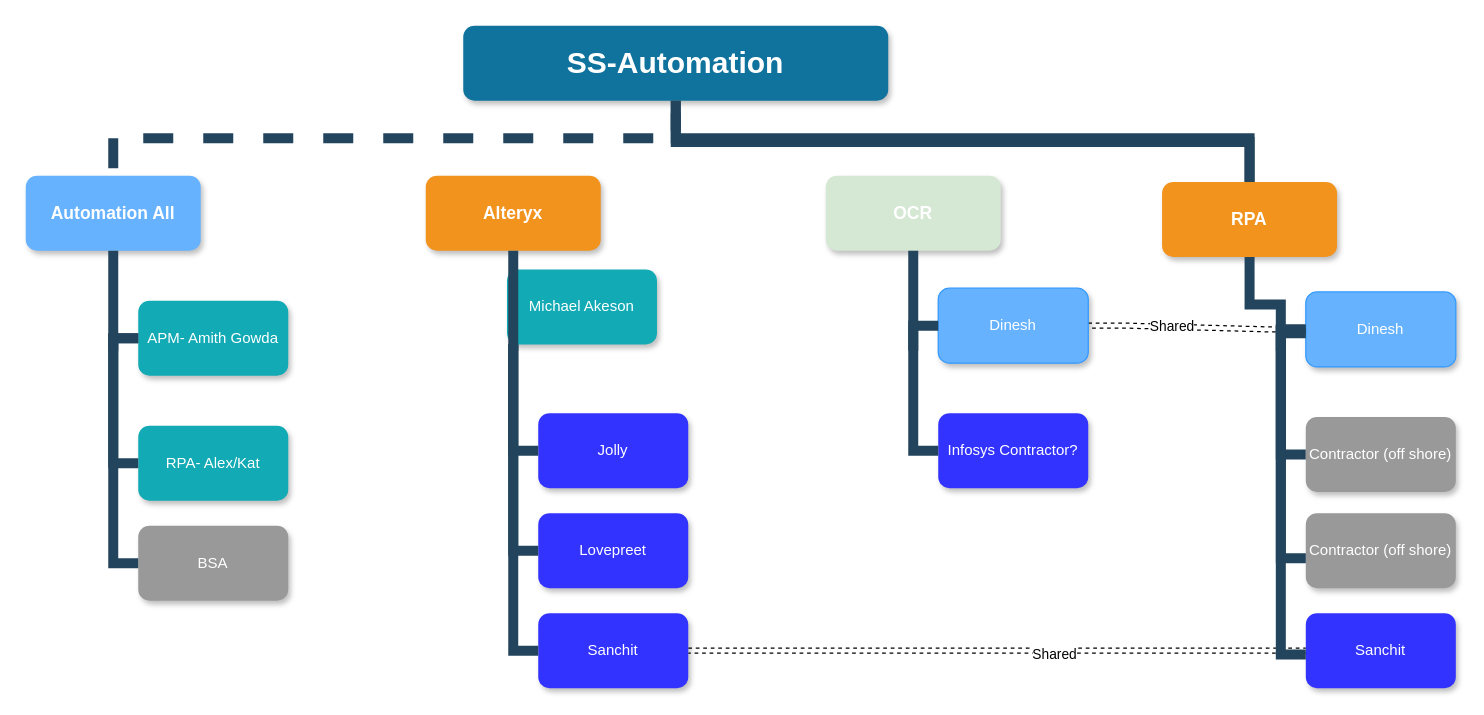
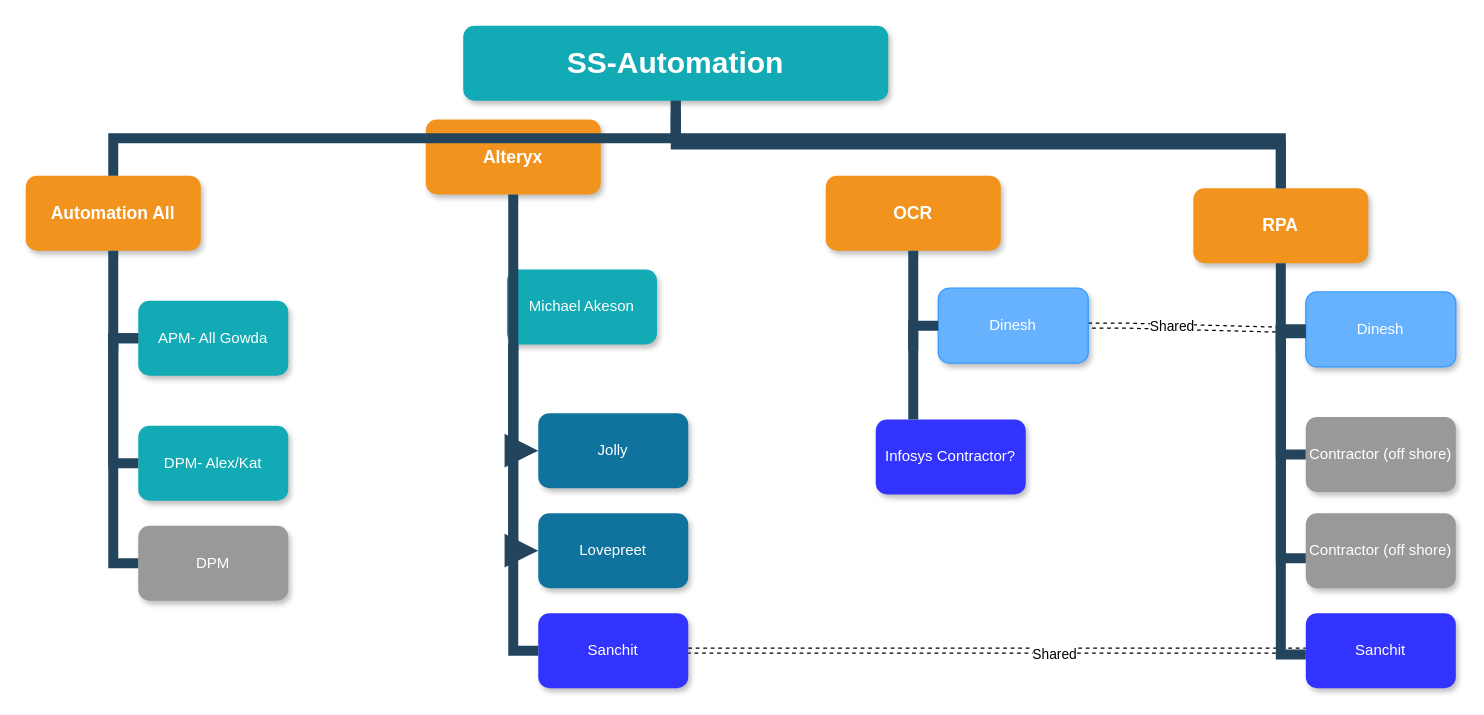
- <mxCell id="2" value="SS-Automation" style="whiteSpace=wrap;rounded=1;shadow=1;fillColor=#10739E;strokeColor=none;fontColor=#FFFFFF;fontStyle=1;fontSize=24" parent="1" vertex="1"><mxGeometry x="370" y="20" width="340" height="60" as="geometry" /></mxCell>
+ <mxCell id="2" value="SS-Automation" style="whiteSpace=wrap;rounded=1;shadow=1;fillColor=#12aab5;strokeColor=none;fontColor=#FFFFFF;fontStyle=1;fontSize=24;" parent="1" vertex="1"><mxGeometry x="370" y="20" width="340" height="60" as="geometry" /></mxCell>
- <mxCell id="30" value="" style="edgeStyle=elbowEdgeStyle;elbow=vertical;rounded=0;fontColor=#000000;endArrow=none;endFill=0;strokeWidth=8;strokeColor=#23445D;dashed=1;" parent="1" source="2" target="3" edge="1"><mxGeometry width="100" height="100" relative="1" as="geometry"><mxPoint x="350" y="110" as="sourcePoint" /><mxPoint x="450" y="10" as="targetPoint" /></mxGeometry></mxCell>
+ <mxCell id="30" value="" style="edgeStyle=elbowEdgeStyle;elbow=vertical;rounded=0;fontColor=#000000;endArrow=none;endFill=0;strokeWidth=8;strokeColor=#23445D;" parent="1" source="2" target="3" edge="1"><mxGeometry width="100" height="100" relative="1" as="geometry"><mxPoint x="350" y="110" as="sourcePoint" /><mxPoint x="450" y="10" as="targetPoint" /></mxGeometry></mxCell>
- <mxCell id="3" value="Automation All&#09;" style="whiteSpace=wrap;rounded=1;fillColor=#66b2ff;strokeColor=none;shadow=1;fontColor=#FFFFFF;fontStyle=1;fontSize=14;" parent="1" vertex="1"><mxGeometry x="20" y="140" width="140" height="60" as="geometry" /></mxCell>
+ <mxCell id="3" value="Automation All&#09;" style="whiteSpace=wrap;rounded=1;fillColor=#F2931E;strokeColor=none;shadow=1;fontColor=#FFFFFF;fontStyle=1;fontSize=14" parent="1" vertex="1"><mxGeometry x="20" y="140" width="140" height="60" as="geometry" /></mxCell>
- <mxCell id="4" value="Alteryx" style="whiteSpace=wrap;rounded=1;fillColor=#F2931E;strokeColor=none;shadow=1;fontColor=#FFFFFF;fontStyle=1;fontSize=14" parent="1" vertex="1"><mxGeometry x="340" y="140" width="140" height="60" as="geometry" /></mxCell>
+ <mxCell id="4" value="Alteryx" style="whiteSpace=wrap;rounded=1;fillColor=#F2931E;strokeColor=none;shadow=1;fontColor=#FFFFFF;fontStyle=1;fontSize=14" parent="1" vertex="1"><mxGeometry x="340" y="95" width="140" height="60" as="geometry" /></mxCell>
- <mxCell id="5" value="OCR" style="whiteSpace=wrap;rounded=1;fillColor=#d5e8d4;strokeColor=none;shadow=1;fontColor=#FFFFFF;fontStyle=1;fontSize=14;" parent="1" vertex="1"><mxGeometry x="660" y="140" width="140" height="60" as="geometry" /></mxCell>
+ <mxCell id="5" value="OCR" style="whiteSpace=wrap;rounded=1;fillColor=#F2931E;strokeColor=none;shadow=1;fontColor=#FFFFFF;fontStyle=1;fontSize=14" parent="1" vertex="1"><mxGeometry x="660" y="140" width="140" height="60" as="geometry" /></mxCell>
- <mxCell id="6" value="RPA" style="whiteSpace=wrap;rounded=1;fillColor=#F2931E;strokeColor=none;shadow=1;fontColor=#FFFFFF;fontStyle=1;fontSize=14" parent="1" vertex="1"><mxGeometry x="929.05" y="145" width="140" height="60" as="geometry" /></mxCell>
+ <mxCell id="6" value="RPA" style="whiteSpace=wrap;rounded=1;fillColor=#F2931E;strokeColor=none;shadow=1;fontColor=#FFFFFF;fontStyle=1;fontSize=14" parent="1" vertex="1"><mxGeometry x="954.05" y="150" width="140" height="60" as="geometry" /></mxCell>
- <mxCell id="7" value="APM- Amith Gowda" style="whiteSpace=wrap;rounded=1;fillColor=#12AAB5;strokeColor=none;shadow=1;fontColor=#FFFFFF;" parent="1" vertex="1"><mxGeometry x="110" y="240" width="120" height="60" as="geometry" /></mxCell>
+ <mxCell id="7" value="APM- All Gowda" style="whiteSpace=wrap;rounded=1;fillColor=#12AAB5;strokeColor=none;shadow=1;fontColor=#FFFFFF;" parent="1" vertex="1"><mxGeometry x="110" y="240" width="120" height="60" as="geometry" /></mxCell>
- <mxCell id="19" value="" style="edgeStyle=elbowEdgeStyle;elbow=horizontal;rounded=0;fontColor=#000000;endArrow=none;endFill=0;strokeWidth=8;strokeColor=#23445D;" parent="1" source="10" target="11" edge="1"><mxGeometry width="100" height="100" relative="1" as="geometry"><mxPoint x="410" y="260" as="sourcePoint" /><mxPoint x="420" y="360" as="targetPoint" /><Array as="points"><mxPoint x="410" y="310" /></Array></mxGeometry></mxCell>
+ <mxCell id="19" value="" style="edgeStyle=elbowEdgeStyle;elbow=horizontal;rounded=0;fontColor=#000000;endArrow=block;endFill=0;strokeWidth=8;strokeColor=#23445D;" parent="1" source="10" target="11" edge="1"><mxGeometry width="100" height="100" relative="1" as="geometry"><mxPoint x="410" y="260" as="sourcePoint" /><mxPoint x="420" y="360" as="targetPoint" /><Array as="points"><mxPoint x="410" y="310" /></Array></mxGeometry></mxCell>
- <mxCell id="11" value="Jolly" style="whiteSpace=wrap;rounded=1;fillColor=#3333FF;strokeColor=none;shadow=1;fontColor=#FFFFFF;fontStyle=0" parent="1" vertex="1"><mxGeometry x="430" y="330" width="120" height="60" as="geometry" /></mxCell>
+ <mxCell id="11" value="Jolly" style="whiteSpace=wrap;rounded=1;fillColor=#10739e;strokeColor=none;shadow=1;fontColor=#FFFFFF;fontStyle=0;" parent="1" vertex="1"><mxGeometry x="430" y="330" width="120" height="60" as="geometry" /></mxCell>
- <mxCell id="25" value="Infosys Contractor?" style="whiteSpace=wrap;rounded=1;fillColor=#3333FF;strokeColor=none;shadow=1;fontColor=#FFFFFF;fontStyle=0" parent="1" vertex="1"><mxGeometry x="750" y="330" width="120" height="60" as="geometry" /></mxCell>
+ <mxCell id="25" value="Infosys Contractor?" style="whiteSpace=wrap;rounded=1;fillColor=#3333FF;strokeColor=none;shadow=1;fontColor=#FFFFFF;fontStyle=0" parent="1" vertex="1"><mxGeometry x="700" y="335" width="120" height="60" as="geometry" /></mxCell>
- <mxCell id="8" value="RPA- Alex/Kat" style="whiteSpace=wrap;rounded=1;fillColor=#12AAB5;strokeColor=none;shadow=1;fontColor=#FFFFFF;" parent="1" vertex="1"><mxGeometry x="110" y="340" width="120" height="60" as="geometry" /></mxCell>
+ <mxCell id="8" value="DPM- Alex/Kat" style="whiteSpace=wrap;rounded=1;fillColor=#12AAB5;strokeColor=none;shadow=1;fontColor=#FFFFFF;" parent="1" vertex="1"><mxGeometry x="110" y="340" width="120" height="60" as="geometry" /></mxCell>
- <mxCell id="20" value="" style="edgeStyle=elbowEdgeStyle;elbow=horizontal;rounded=0;fontColor=#000000;endArrow=none;endFill=0;strokeWidth=8;strokeColor=#23445D;" parent="1" source="10" target="12" edge="1"><mxGeometry width="100" height="100" relative="1" as="geometry"><mxPoint x="420" y="260" as="sourcePoint" /><mxPoint x="420" y="440" as="targetPoint" /><Array as="points"><mxPoint x="410" y="350" /></Array></mxGeometry></mxCell>
+ <mxCell id="20" value="" style="edgeStyle=elbowEdgeStyle;elbow=horizontal;rounded=0;fontColor=#000000;endArrow=block;endFill=0;strokeWidth=8;strokeColor=#23445D;" parent="1" source="10" target="12" edge="1"><mxGeometry width="100" height="100" relative="1" as="geometry"><mxPoint x="420" y="260" as="sourcePoint" /><mxPoint x="420" y="440" as="targetPoint" /><Array as="points"><mxPoint x="410" y="350" /></Array></mxGeometry></mxCell>
- <mxCell id="12" value="Lovepreet" style="whiteSpace=wrap;rounded=1;fillColor=#3333FF;strokeColor=none;shadow=1;fontColor=#FFFFFF;fontStyle=0" parent="1" vertex="1"><mxGeometry x="430" y="410" width="120" height="60" as="geometry" /></mxCell>
+ <mxCell id="12" value="Lovepreet" style="whiteSpace=wrap;rounded=1;fillColor=#10739e;strokeColor=none;shadow=1;fontColor=#FFFFFF;fontStyle=0;" parent="1" vertex="1"><mxGeometry x="430" y="410" width="120" height="60" as="geometry" /></mxCell>
- <mxCell id="9" value="BSA" style="whiteSpace=wrap;rounded=1;fillColor=#999999;strokeColor=none;shadow=1;fontColor=#FFFFFF;fontStyle=0" parent="1" vertex="1"><mxGeometry x="110" y="420" width="120" height="60" as="geometry" /></mxCell>
+ <mxCell id="9" value="DPM" style="whiteSpace=wrap;rounded=1;fillColor=#999999;strokeColor=none;shadow=1;fontColor=#FFFFFF;fontStyle=0" parent="1" vertex="1"><mxGeometry x="110" y="420" width="120" height="60" as="geometry" /></mxCell>
